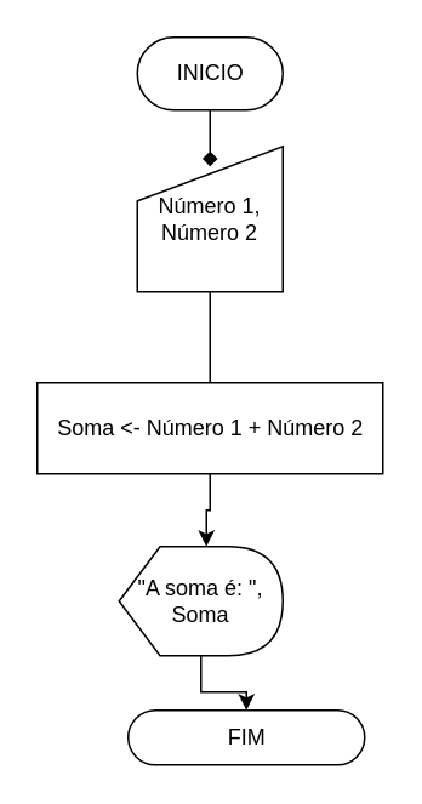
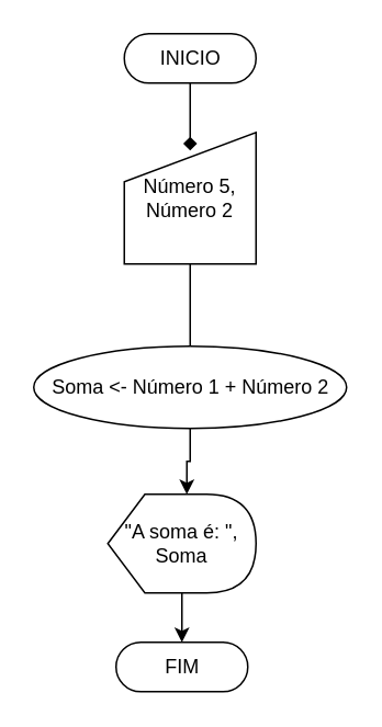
- <mxCell id="7" value="INICIO" style="html=1;dashed=0;whitespace=wrap;shape=mxgraph.dfd.start" vertex="1" parent="1"><mxGeometry x="75" y="20" width="80" height="40" as="geometry" /></mxCell>
+ <mxCell id="7" value="INICIO" style="html=1;dashed=0;whitespace=wrap;shape=mxgraph.dfd.start" vertex="1" parent="1"><mxGeometry x="75" y="20" width="80" height="30" as="geometry" /></mxCell>
- <mxCell id="8" value="Número 1, Número 2" style="shape=manualInput;whiteSpace=wrap;html=1;" vertex="1" parent="1"><mxGeometry x="75" y="80" width="80" height="80" as="geometry" /></mxCell>
+ <mxCell id="8" value="Número 5, Número 2" style="shape=manualInput;whiteSpace=wrap;html=1;" vertex="1" parent="1"><mxGeometry x="75" y="80" width="80" height="80" as="geometry" /></mxCell>
- <mxCell id="10" value="Soma &amp;lt;- Número 1 + Número 2" style="html=1;dashed=0;whitespace=wrap;" vertex="1" parent="1"><mxGeometry x="20" y="210" width="190" height="50" as="geometry" /></mxCell>
+ <mxCell id="10" value="Soma &amp;lt;- Número 1 + Número 2" style="ellipse;html=1;dashed=0;whitespace=wrap;" vertex="1" parent="1"><mxGeometry x="20" y="210" width="190" height="50" as="geometry" /></mxCell>
- <mxCell id="5" value="FIM" style="html=1;dashed=0;whitespace=wrap;shape=mxgraph.dfd.start" vertex="1" parent="1"><mxGeometry x="70" y="390" width="130" height="30" as="geometry" /></mxCell>
+ <mxCell id="5" value="FIM" style="html=1;dashed=0;whitespace=wrap;shape=mxgraph.dfd.start" vertex="1" parent="1"><mxGeometry x="70" y="390" width="80" height="30" as="geometry" /></mxCell>
